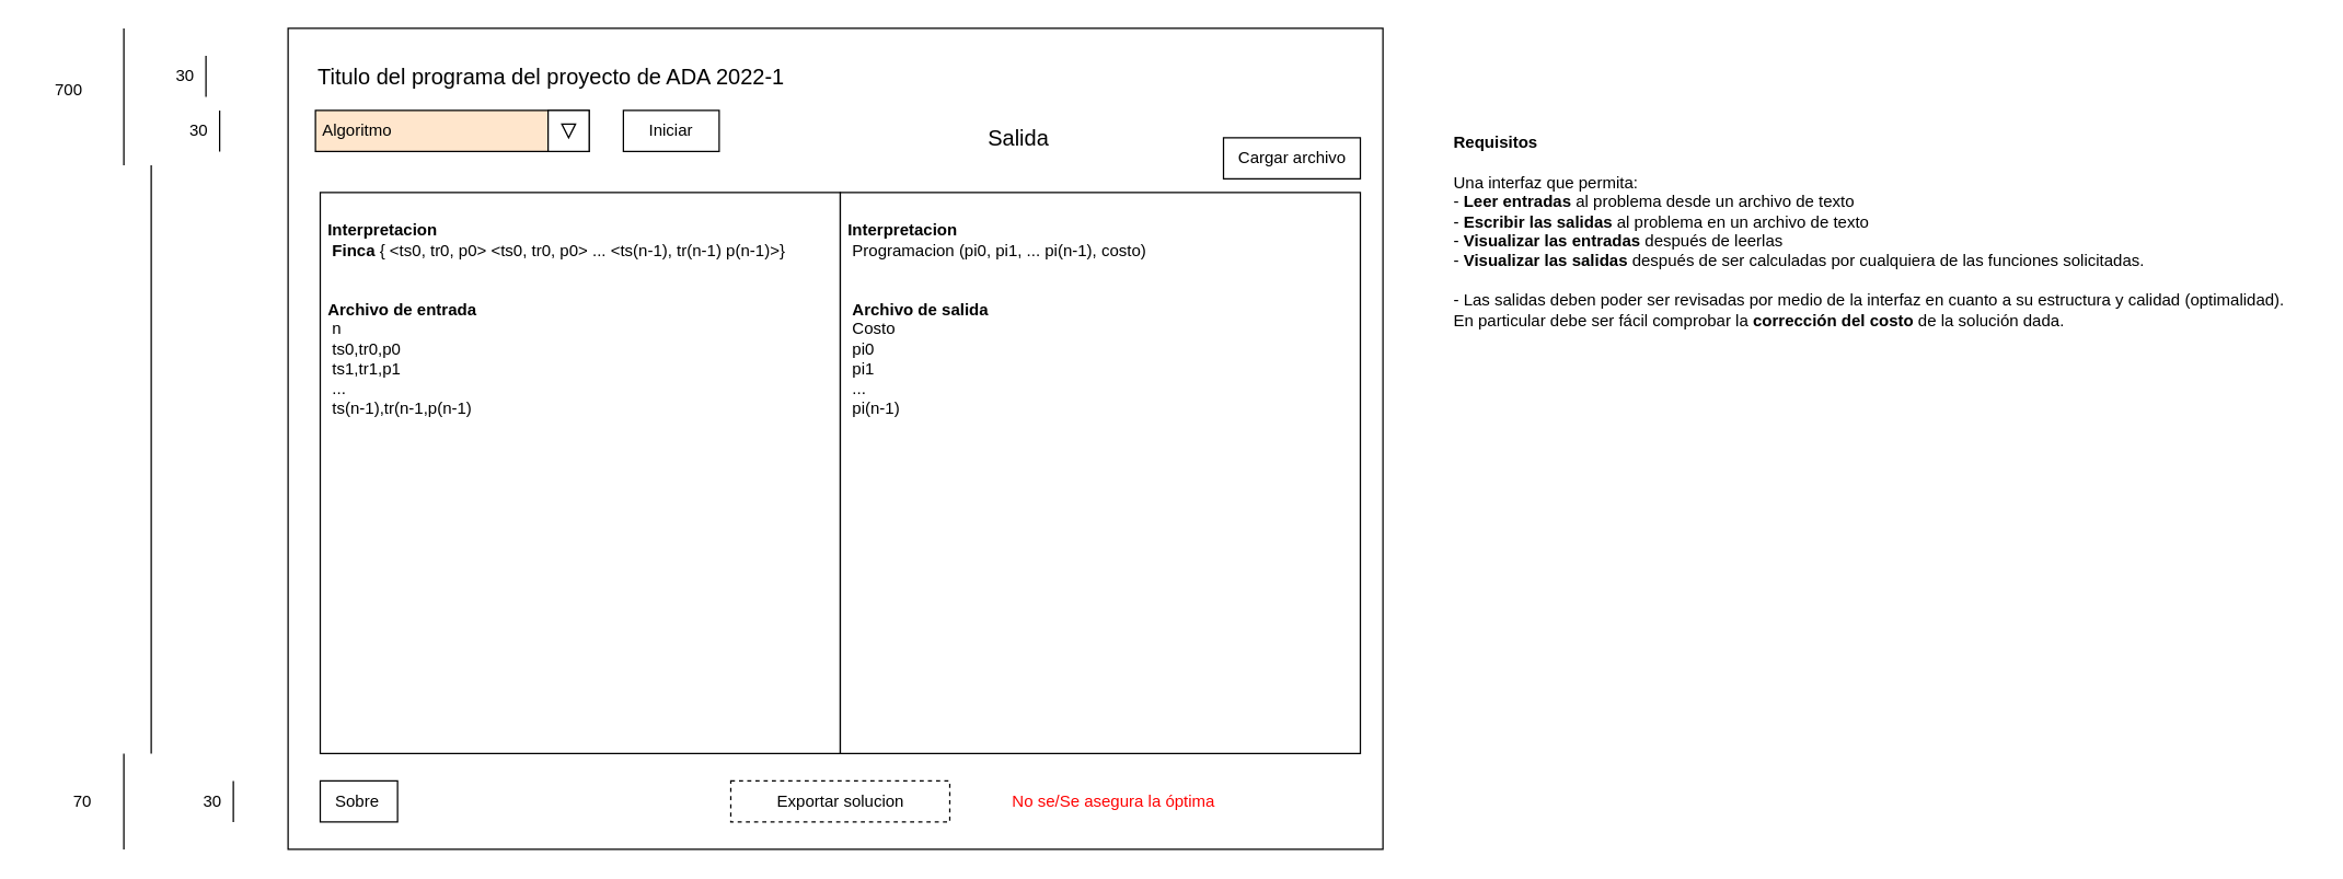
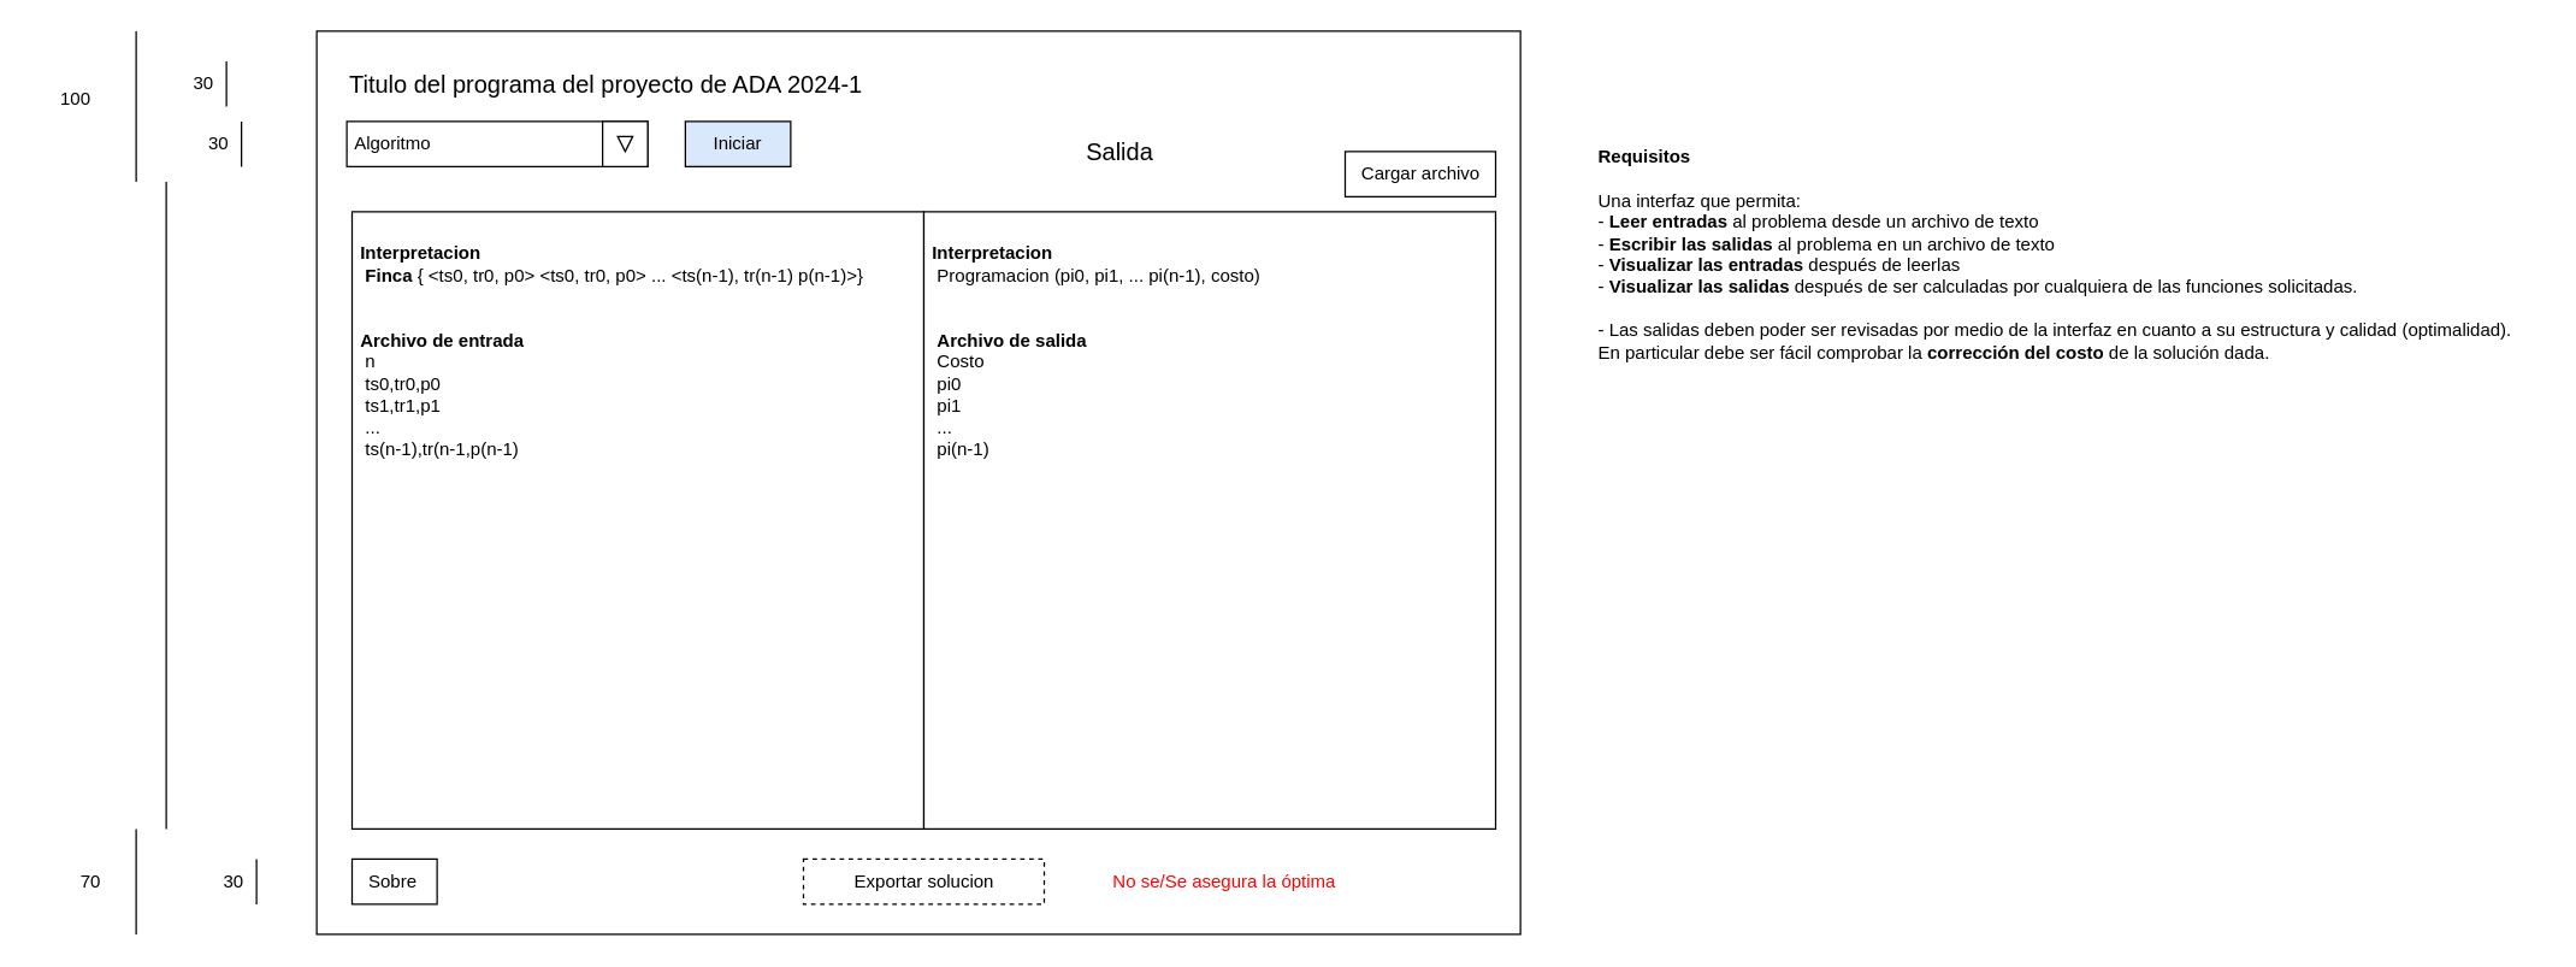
- <mxCell id="4" value="&lt;font style=&quot;font-size: 16px;&quot;&gt;Titulo del programa del proyecto de ADA 2022-1&lt;/font&gt;" style="text;html=1;align=left;verticalAlign=middle;whiteSpace=wrap;rounded=0;" parent="1" vertex="1"><mxGeometry x="230" y="40" width="360" height="30" as="geometry" /></mxCell>
+ <mxCell id="4" value="&lt;font style=&quot;font-size: 16px;&quot;&gt;Titulo del programa del proyecto de ADA 2024-1&lt;/font&gt;" style="text;html=1;align=left;verticalAlign=middle;whiteSpace=wrap;rounded=0;" parent="1" vertex="1"><mxGeometry x="230" y="40" width="360" height="30" as="geometry" /></mxCell>
- <mxCell id="20" value="700" style="text;html=1;align=center;verticalAlign=middle;whiteSpace=wrap;rounded=0;" vertex="1" parent="1"><mxGeometry x="20" y="50" width="60" height="30" as="geometry" /></mxCell>
+ <mxCell id="20" value="100" style="text;html=1;align=center;verticalAlign=middle;whiteSpace=wrap;rounded=0;" vertex="1" parent="1"><mxGeometry x="20" y="50" width="60" height="30" as="geometry" /></mxCell>
- <mxCell id="7" value="&amp;nbsp;Algoritmo" style="rounded=0;whiteSpace=wrap;html=1;align=left;fillColor=#ffe6cc;" parent="1" vertex="1"><mxGeometry x="230" y="80" width="200" height="30" as="geometry" /></mxCell>
+ <mxCell id="7" value="&amp;nbsp;Algoritmo" style="rounded=0;whiteSpace=wrap;html=1;align=left;" parent="1" vertex="1"><mxGeometry x="230" y="80" width="200" height="30" as="geometry" /></mxCell>
- <mxCell id="11" value="Iniciar" style="rounded=0;whiteSpace=wrap;html=1;" vertex="1" parent="1"><mxGeometry x="455" y="80" width="70" height="30" as="geometry" /></mxCell>
+ <mxCell id="11" value="Iniciar" style="rounded=0;whiteSpace=wrap;html=1;fillColor=#dae8fc;" vertex="1" parent="1"><mxGeometry x="455" y="80" width="70" height="30" as="geometry" /></mxCell>
